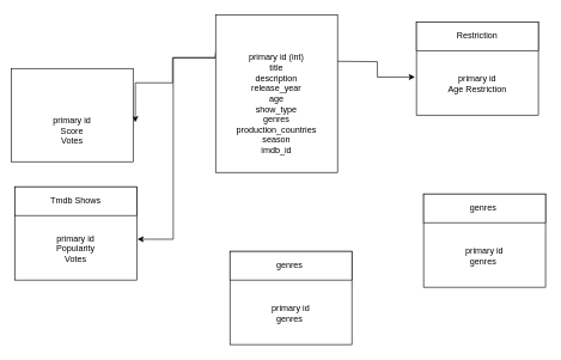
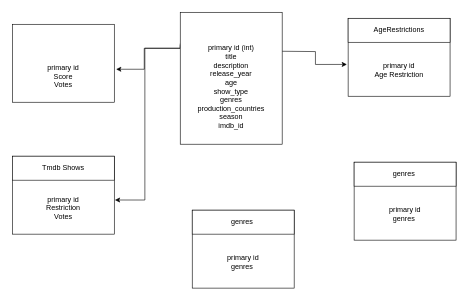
- <mxCell id="7" value="Restriction" style="rounded=0;whiteSpace=wrap;html=1;" vertex="1" parent="1"><mxGeometry x="580" y="30" width="170" height="40" as="geometry" /></mxCell>
+ <mxCell id="7" value="AgeRestrictions" style="rounded=0;whiteSpace=wrap;html=1;" vertex="1" parent="1"><mxGeometry x="580" y="30" width="170" height="40" as="geometry" /></mxCell>
- <mxCell id="8" value="&lt;br&gt;&lt;br&gt;&lt;br&gt;primary id&lt;br&gt;Score&lt;br&gt;Votes" style="rounded=0;whiteSpace=wrap;html=1;" vertex="1" parent="1"><mxGeometry x="15" y="95" width="170" height="130" as="geometry" /></mxCell>
+ <mxCell id="8" value="&lt;br&gt;&lt;br&gt;&lt;br&gt;primary id&lt;br&gt;Score&lt;br&gt;Votes" style="rounded=0;whiteSpace=wrap;html=1;" vertex="1" parent="1"><mxGeometry x="20" y="40" width="170" height="130" as="geometry" /></mxCell>
- <mxCell id="9" value="&lt;br&gt;&lt;br&gt;&lt;br&gt;primary id&lt;br&gt;Popularity&lt;br&gt;Votes" style="rounded=0;whiteSpace=wrap;html=1;" vertex="1" parent="1"><mxGeometry x="20" y="260" width="170" height="130" as="geometry" /></mxCell>
+ <mxCell id="9" value="&lt;br&gt;&lt;br&gt;&lt;br&gt;primary id&lt;br&gt;Restriction&lt;br&gt;Votes" style="rounded=0;whiteSpace=wrap;html=1;" vertex="1" parent="1"><mxGeometry x="20" y="260" width="170" height="130" as="geometry" /></mxCell>
